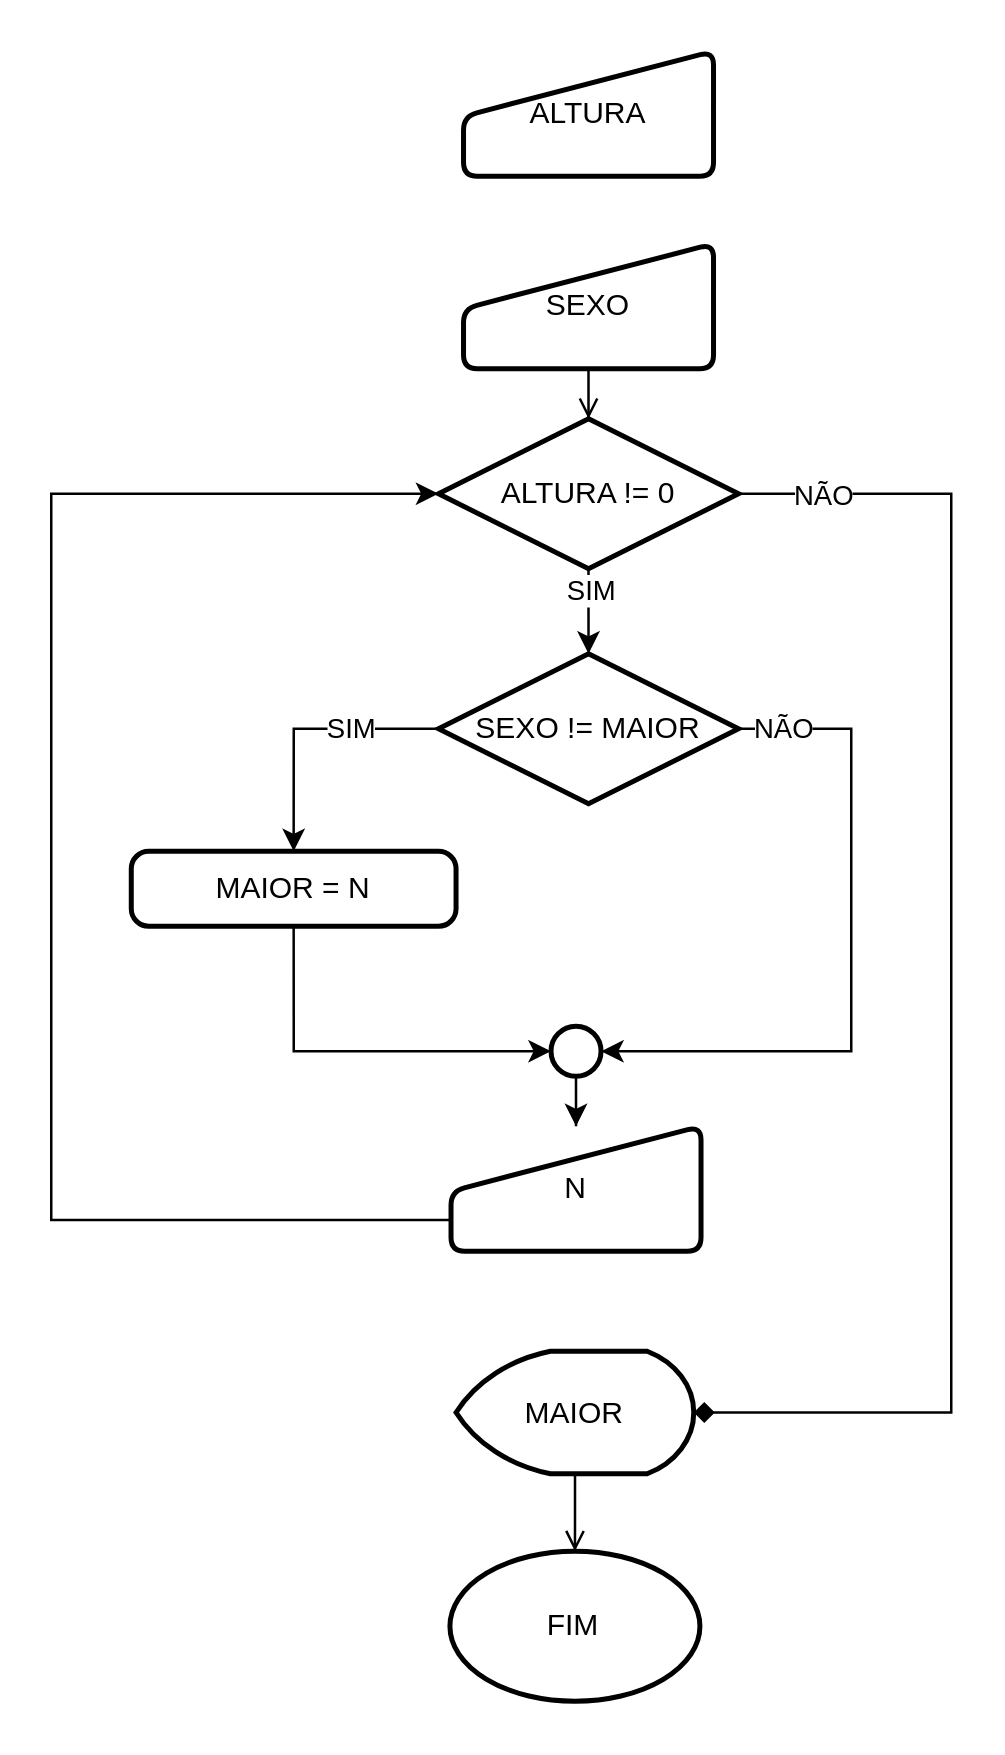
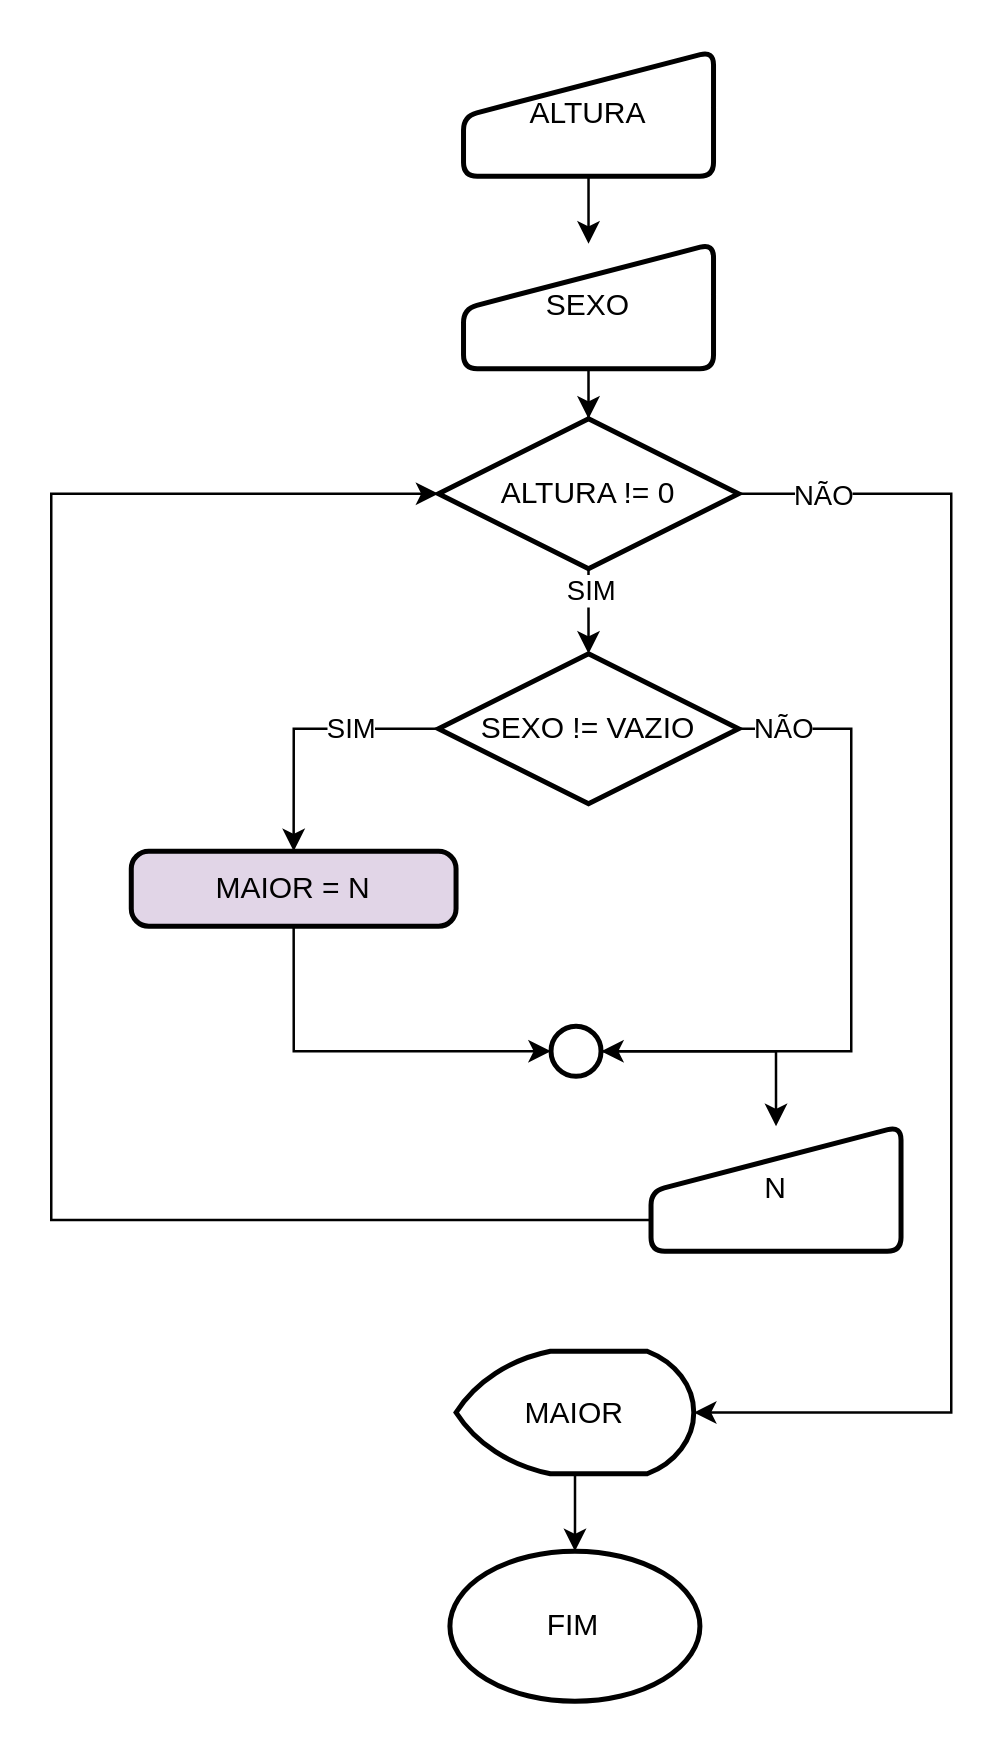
+ <mxCell id="4" style="edgeStyle=orthogonalEdgeStyle;rounded=0;orthogonalLoop=1;jettySize=auto;html=1;entryX=0.5;entryY=0;entryDx=0;entryDy=0;exitX=0.5;exitY=1;exitDx=0;exitDy=0;" edge="1" parent="1" source="24" target="3"><mxGeometry relative="1" as="geometry"><mxPoint x="234.9" y="70" as="sourcePoint" /></mxGeometry></mxCell>
- <mxCell id="12" style="edgeStyle=orthogonalEdgeStyle;rounded=0;orthogonalLoop=1;jettySize=auto;html=1;entryX=0.5;entryY=0;entryDx=0;entryDy=0;entryPerimeter=0;endArrow=open;" edge="1" parent="1" source="3" target="5"><mxGeometry relative="1" as="geometry" /></mxCell>
+ <mxCell id="12" style="edgeStyle=orthogonalEdgeStyle;rounded=0;orthogonalLoop=1;jettySize=auto;html=1;entryX=0.5;entryY=0;entryDx=0;entryDy=0;entryPerimeter=0;" edge="1" parent="1" source="3" target="5"><mxGeometry relative="1" as="geometry" /></mxCell>
- <mxCell id="6" value="SEXO != MAIOR" style="strokeWidth=2;html=1;shape=mxgraph.flowchart.decision;whiteSpace=wrap;" vertex="1" parent="1"><mxGeometry x="174.91" y="261" width="120" height="60" as="geometry" /></mxCell>
+ <mxCell id="6" value="SEXO != VAZIO" style="strokeWidth=2;html=1;shape=mxgraph.flowchart.decision;whiteSpace=wrap;" vertex="1" parent="1"><mxGeometry x="174.91" y="261" width="120" height="60" as="geometry" /></mxCell>
- <mxCell id="7" value="MAIOR = N" style="rounded=1;whiteSpace=wrap;html=1;absoluteArcSize=1;arcSize=14;strokeWidth=2;" vertex="1" parent="1"><mxGeometry x="52.01" y="340" width="129.91" height="30" as="geometry" /></mxCell>
+ <mxCell id="7" value="MAIOR = N" style="rounded=1;whiteSpace=wrap;html=1;absoluteArcSize=1;arcSize=14;strokeWidth=2;fillColor=#e1d5e7;" vertex="1" parent="1"><mxGeometry x="52.01" y="340" width="129.91" height="30" as="geometry" /></mxCell>
- <mxCell id="11" value="N" style="html=1;strokeWidth=2;shape=manualInput;whiteSpace=wrap;rounded=1;size=26;arcSize=11;" vertex="1" parent="1"><mxGeometry x="179.91" y="450" width="100" height="50" as="geometry" /></mxCell>
+ <mxCell id="11" value="N" style="html=1;strokeWidth=2;shape=manualInput;whiteSpace=wrap;rounded=1;size=26;arcSize=11;" vertex="1" parent="1"><mxGeometry x="259.91" y="450" width="100" height="50" as="geometry" /></mxCell>
- <mxCell id="21" style="edgeStyle=orthogonalEdgeStyle;rounded=0;orthogonalLoop=1;jettySize=auto;html=1;entryX=1;entryY=0.5;entryDx=0;entryDy=0;entryPerimeter=0;endArrow=diamond;" edge="1" parent="1" source="5" target="10"><mxGeometry relative="1" as="geometry"><Array as="points"><mxPoint x="380" y="197" /><mxPoint x="380" y="565" /></Array></mxGeometry></mxCell>
+ <mxCell id="21" style="edgeStyle=orthogonalEdgeStyle;rounded=0;orthogonalLoop=1;jettySize=auto;html=1;entryX=1;entryY=0.5;entryDx=0;entryDy=0;entryPerimeter=0;" edge="1" parent="1" source="5" target="10"><mxGeometry relative="1" as="geometry"><Array as="points"><mxPoint x="380" y="197" /><mxPoint x="380" y="565" /></Array></mxGeometry></mxCell>
- <mxCell id="23" style="edgeStyle=orthogonalEdgeStyle;rounded=0;orthogonalLoop=1;jettySize=auto;html=1;entryX=0.5;entryY=0;entryDx=0;entryDy=0;entryPerimeter=0;endArrow=open;" edge="1" parent="1" source="10" target="2"><mxGeometry relative="1" as="geometry" /></mxCell>
+ <mxCell id="23" style="edgeStyle=orthogonalEdgeStyle;rounded=0;orthogonalLoop=1;jettySize=auto;html=1;entryX=0.5;entryY=0;entryDx=0;entryDy=0;entryPerimeter=0;" edge="1" parent="1" source="10" target="2"><mxGeometry relative="1" as="geometry" /></mxCell>
